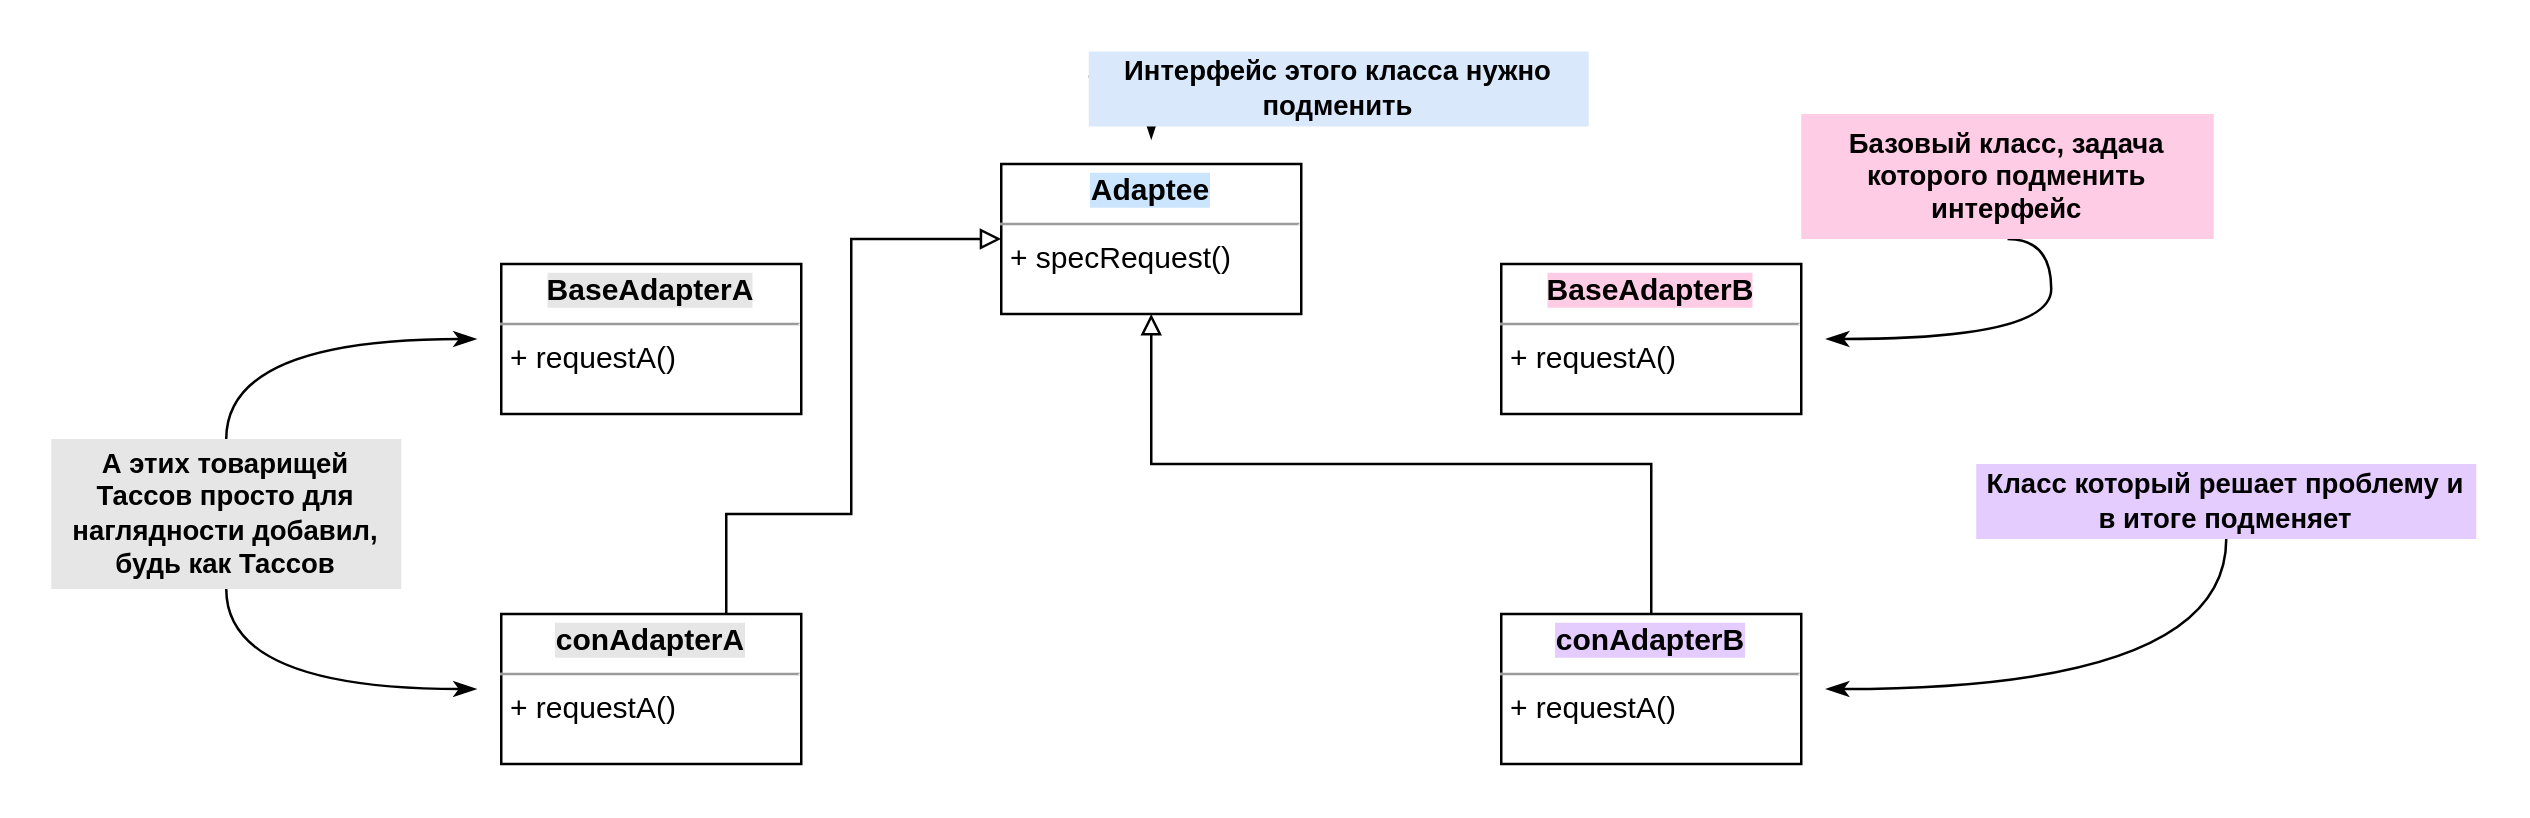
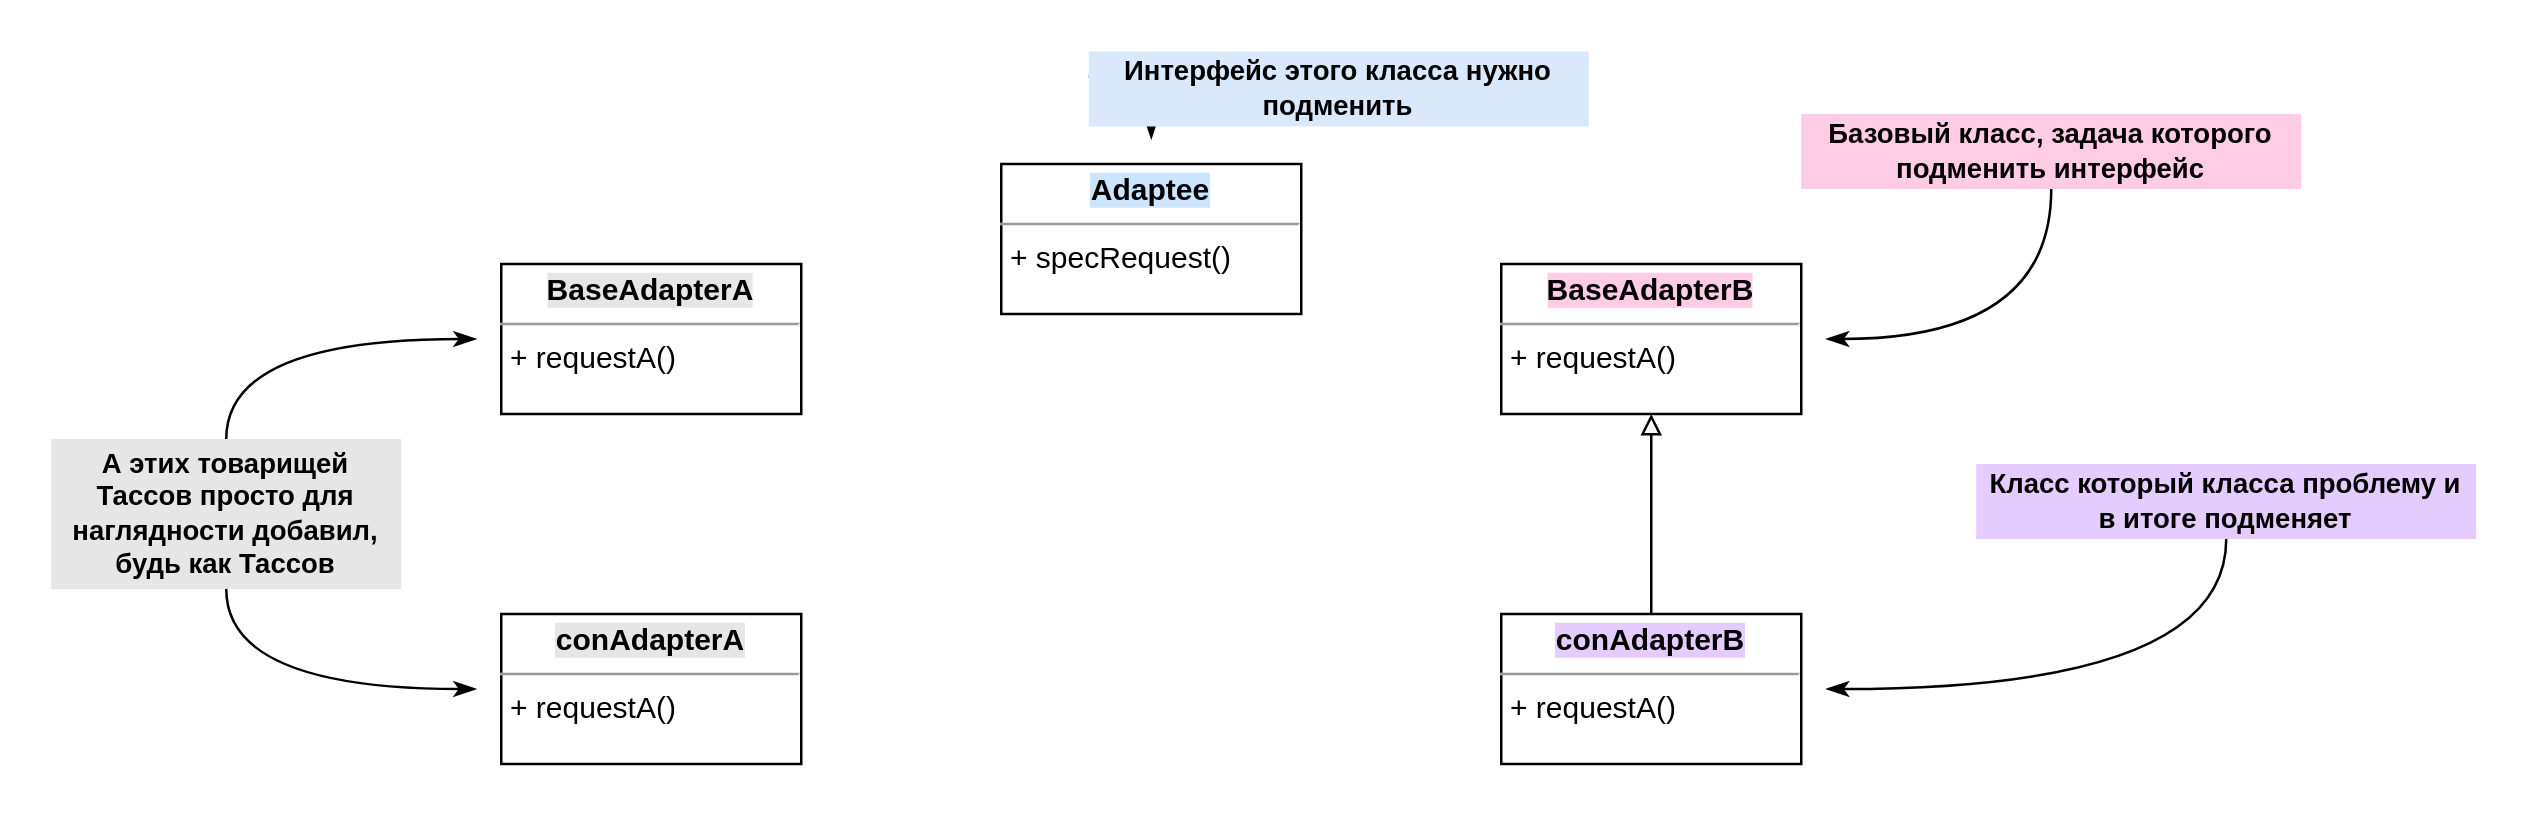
- <mxCell id="12" value="Базовый класс, задача которого подменить интерфейс" style="text;html=1;strokeColor=none;fillColor=#FFCCE6;align=center;verticalAlign=middle;whiteSpace=wrap;rounded=0;fontSize=11;fontStyle=1" parent="1" vertex="1"><mxGeometry x="720" y="45" width="165" height="50" as="geometry" /></mxCell>
+ <mxCell id="12" value="Базовый класс, задача которого подменить интерфейс" style="text;html=1;strokeColor=none;fillColor=#FFCCE6;align=center;verticalAlign=middle;whiteSpace=wrap;rounded=0;fontSize=11;fontStyle=1" parent="1" vertex="1"><mxGeometry x="720" y="45" width="200" height="30" as="geometry" /></mxCell>
- <mxCell id="7" style="edgeStyle=orthogonalEdgeStyle;rounded=0;orthogonalLoop=1;jettySize=auto;html=1;exitX=0.75;exitY=0;exitDx=0;exitDy=0;entryX=0;entryY=0.5;entryDx=0;entryDy=0;fontSize=21;endArrow=block;endFill=0;" parent="1" source="8" target="2" edge="1"><mxGeometry relative="1" as="geometry"><Array as="points"><mxPoint x="290" y="205" /><mxPoint x="340" y="205" /><mxPoint x="340" y="95" /></Array></mxGeometry></mxCell>
- <mxCell id="4" style="edgeStyle=orthogonalEdgeStyle;rounded=0;orthogonalLoop=1;jettySize=auto;html=1;exitX=0.5;exitY=0;exitDx=0;exitDy=0;fontSize=21;endArrow=block;endFill=0;" parent="1" source="5" target="2" edge="1"><mxGeometry relative="1" as="geometry" /></mxCell>
+ <mxCell id="4" style="edgeStyle=orthogonalEdgeStyle;rounded=0;orthogonalLoop=1;jettySize=auto;html=1;exitX=0.5;exitY=0;exitDx=0;exitDy=0;entryX=0.5;entryY=1;entryDx=0;entryDy=0;fontSize=21;endArrow=block;endFill=0;" parent="1" source="5" target="3" edge="1"><mxGeometry relative="1" as="geometry" /></mxCell>
- <mxCell id="14" value="Класс который решает проблему и в итоге подменяет" style="text;html=1;strokeColor=none;fillColor=#E5CCFF;align=center;verticalAlign=middle;whiteSpace=wrap;rounded=0;fontSize=11;fontStyle=1" parent="1" vertex="1"><mxGeometry x="790" y="185" width="200" height="30" as="geometry" /></mxCell>
+ <mxCell id="14" value="Класс который класса проблему и в итоге подменяет" style="text;html=1;strokeColor=none;fillColor=#E5CCFF;align=center;verticalAlign=middle;whiteSpace=wrap;rounded=0;fontSize=11;fontStyle=1" parent="1" vertex="1"><mxGeometry x="790" y="185" width="200" height="30" as="geometry" /></mxCell>
